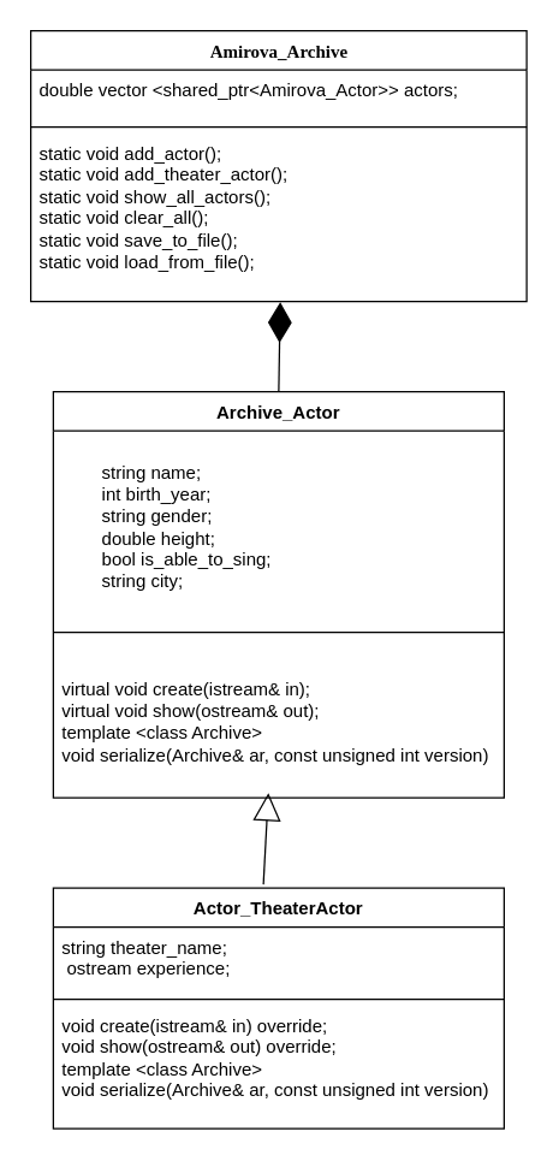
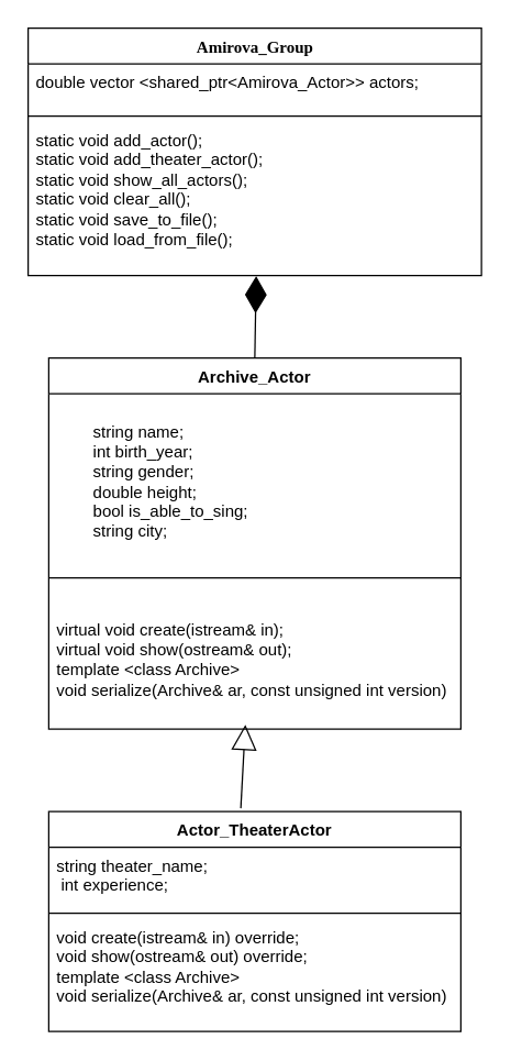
- <mxCell id="2" value="Amirova_Archive" style="swimlane;html=1;fontStyle=1;align=center;verticalAlign=top;childLayout=stackLayout;horizontal=1;startSize=26;horizontalStack=0;resizeParent=1;resizeLast=0;collapsible=1;marginBottom=0;swimlaneFillColor=#ffffff;rounded=0;shadow=0;comic=0;labelBackgroundColor=none;strokeWidth=1;fillColor=none;fontFamily=Verdana;fontSize=12" parent="1" vertex="1"><mxGeometry x="20" width="330" height="180" as="geometry" y="20" /></mxCell>
+ <mxCell id="2" value="Amirova_Group" style="swimlane;html=1;fontStyle=1;align=center;verticalAlign=top;childLayout=stackLayout;horizontal=1;startSize=26;horizontalStack=0;resizeParent=1;resizeLast=0;collapsible=1;marginBottom=0;swimlaneFillColor=#ffffff;rounded=0;shadow=0;comic=0;labelBackgroundColor=none;strokeWidth=1;fillColor=none;fontFamily=Verdana;fontSize=12" parent="1" vertex="1"><mxGeometry x="20" width="330" height="180" as="geometry" y="20" /></mxCell>
- <mxCell id="11" value="string theater_name;&#10; ostream experience;" style="text;strokeColor=none;fillColor=none;align=left;verticalAlign=top;spacingLeft=4;spacingRight=4;overflow=hidden;rotatable=0;points=[[0,0.5],[1,0.5]];portConstraint=eastwest;whiteSpace=wrap;html=1;" vertex="1" parent="10"><mxGeometry y="26" width="300" height="44" as="geometry" /></mxCell>
+ <mxCell id="11" value="string theater_name;&#10; int experience;" style="text;strokeColor=none;fillColor=none;align=left;verticalAlign=top;spacingLeft=4;spacingRight=4;overflow=hidden;rotatable=0;points=[[0,0.5],[1,0.5]];portConstraint=eastwest;whiteSpace=wrap;html=1;" vertex="1" parent="10"><mxGeometry y="26" width="300" height="44" as="geometry" /></mxCell>
